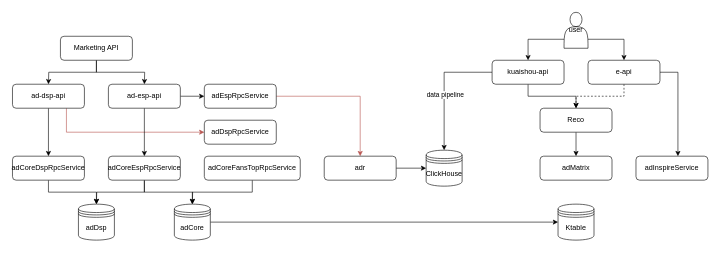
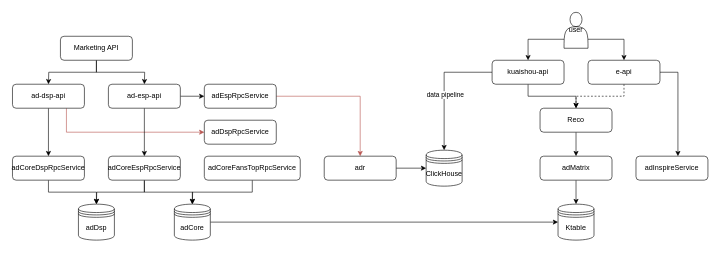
+ <mxCell id="21" style="edgeStyle=orthogonalEdgeStyle;rounded=0;orthogonalLoop=1;jettySize=auto;html=1;exitX=0.5;exitY=1;exitDx=0;exitDy=0;entryX=0.5;entryY=0;entryDx=0;entryDy=0;" edge="1" parent="1" source="22" target="23"><mxGeometry relative="1" as="geometry" /></mxCell>
